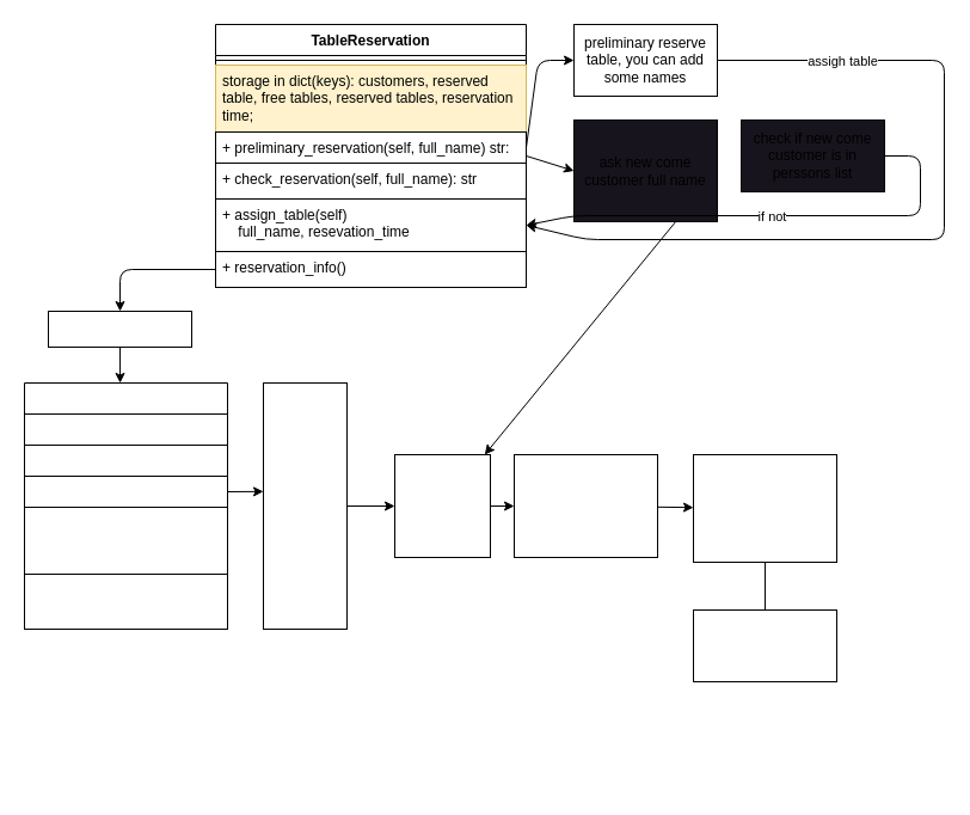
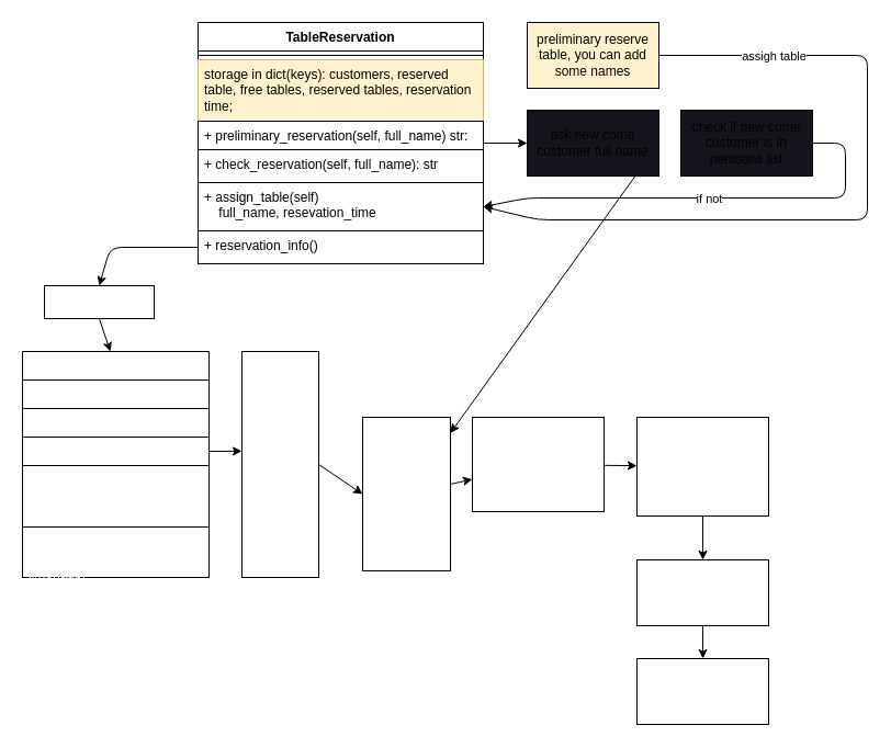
- <mxCell id="9" value="preliminary reserve table, you can add some names" style="rounded=0;whiteSpace=wrap;html=1;" vertex="1" parent="1"><mxGeometry x="480" y="20" width="120" height="60" as="geometry" /></mxCell>
+ <mxCell id="9" value="preliminary reserve table, you can add some names" style="rounded=0;whiteSpace=wrap;html=1;fillColor=#fff2cc;" vertex="1" parent="1"><mxGeometry x="480" y="20" width="120" height="60" as="geometry" /></mxCell>
- <mxCell id="10" style="edgeStyle=none;html=1;exitX=1;exitY=0.5;exitDx=0;exitDy=0;entryX=0;entryY=0.5;entryDx=0;entryDy=0;" edge="1" parent="1" source="5" target="9"><mxGeometry relative="1" as="geometry"><Array as="points"><mxPoint x="450" y="50" /></Array></mxGeometry></mxCell>
- <mxCell id="13" value="ask new come customer full name" style="whiteSpace=wrap;html=1;fillColor=rgb(24, 20, 29);rounded=0;" vertex="1" parent="1"><mxGeometry x="480" y="100" width="120" height="85" as="geometry" /></mxCell>
+ <mxCell id="13" value="ask new come customer full name" style="whiteSpace=wrap;html=1;fillColor=rgb(24, 20, 29);rounded=0;" vertex="1" parent="1"><mxGeometry x="480" y="100" width="120" height="60" as="geometry" /></mxCell>
- <mxCell id="26" value="Show Menu" style="rounded=0;whiteSpace=wrap;html=1;strokeColor=default;fontColor=#FFFFFF;fillColor=default;" vertex="1" parent="1"><mxGeometry x="40" y="260" width="120" height="30" as="geometry" /></mxCell>
+ <mxCell id="26" value="Show Menu" style="rounded=0;whiteSpace=wrap;html=1;strokeColor=default;fontColor=#FFFFFF;fillColor=default;" vertex="1" parent="1"><mxGeometry x="40" y="260" width="100" height="30" as="geometry" /></mxCell>
- <mxCell id="32" value="when choose was done, ask and show menu again" style="rounded=0;whiteSpace=wrap;html=1;strokeColor=default;fontColor=#FFFFFF;fillColor=default;" vertex="1" parent="1"><mxGeometry x="330" y="380" width="80" height="86" as="geometry" /></mxCell>
+ <mxCell id="32" value="when choose was done, ask and show menu again" style="rounded=0;whiteSpace=wrap;html=1;strokeColor=default;fontColor=#FFFFFF;fillColor=default;" vertex="1" parent="1"><mxGeometry x="330" y="380" width="80" height="140" as="geometry" /></mxCell>
- <mxCell id="24" value="+ drinks (alcohol, free_alcohol, vine, limonads)" style="text;strokeColor=default;fillColor=none;align=left;verticalAlign=top;spacingLeft=4;spacingRight=4;overflow=hidden;rotatable=0;points=[[0,0.5],[1,0.5]];portConstraint=eastwest;fontColor=#FFFFFF;whiteSpace=wrap;" vertex="1" parent="19"><mxGeometry y="160" width="170" height="46" as="geometry" /></mxCell>
+ <mxCell id="24" value="+ drinks (alcohol, free_customer, vine, limonads)" style="text;strokeColor=default;fillColor=none;align=left;verticalAlign=top;spacingLeft=4;spacingRight=4;overflow=hidden;rotatable=0;points=[[0,0.5],[1,0.5]];portConstraint=eastwest;fontColor=#FFFFFF;whiteSpace=wrap;" vertex="1" parent="19"><mxGeometry y="160" width="170" height="46" as="geometry" /></mxCell>
- <mxCell id="35" value="" style="edgeStyle=none;html=1;fontColor=#FFFFFF;endArrow=none;" edge="1" parent="1" source="36" target="38"><mxGeometry relative="1" as="geometry" /></mxCell>
+ <mxCell id="35" value="" style="edgeStyle=none;html=1;fontColor=#FFFFFF;" edge="1" parent="1" source="36" target="38"><mxGeometry relative="1" as="geometry" /></mxCell>
+ <mxCell id="37" value="" style="edgeStyle=none;html=1;fontColor=#FFFFFF;" edge="1" parent="1" source="38" target="39"><mxGeometry relative="1" as="geometry" /></mxCell>
+ <mxCell id="39" value="Generate receipt (logging)" style="whiteSpace=wrap;html=1;fillColor=default;strokeColor=default;fontColor=#FFFFFF;rounded=0;" vertex="1" parent="1"><mxGeometry x="580" y="600" width="120" height="60" as="geometry" /></mxCell>
